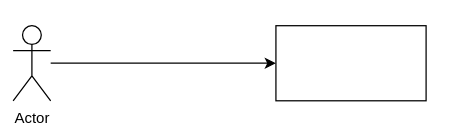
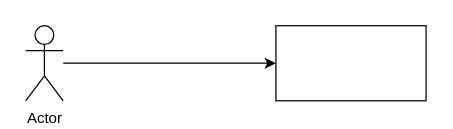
- <mxCell id="3" value="Actor" style="shape=umlActor;verticalLabelPosition=bottom;verticalAlign=top;html=1;outlineConnect=0;" vertex="1" parent="1"><mxGeometry x="10" y="20" width="30" height="60" as="geometry" /></mxCell>
+ <mxCell id="3" value="Actor" style="shape=umlActor;verticalLabelPosition=bottom;verticalAlign=top;html=1;outlineConnect=0;" vertex="1" parent="1"><mxGeometry x="20" y="20" width="30" height="60" as="geometry" /></mxCell>
